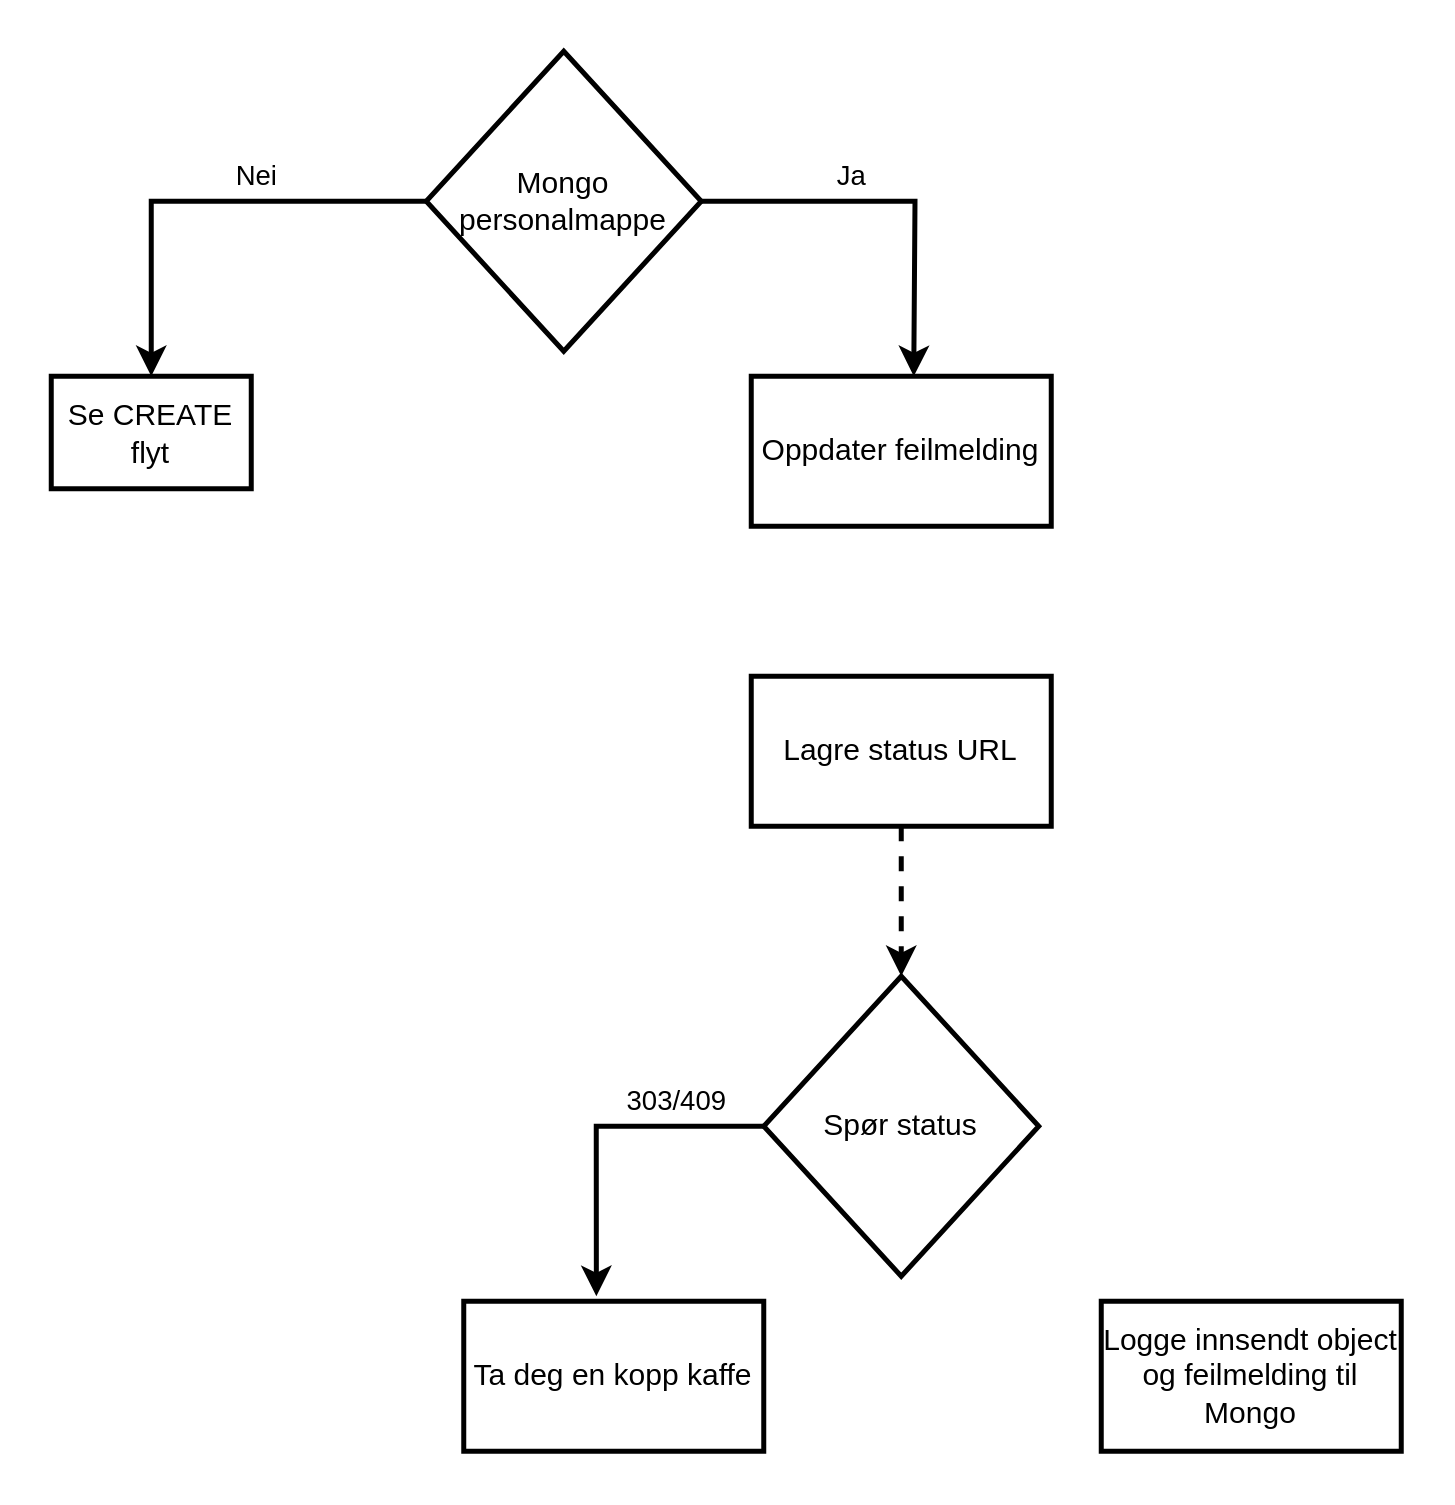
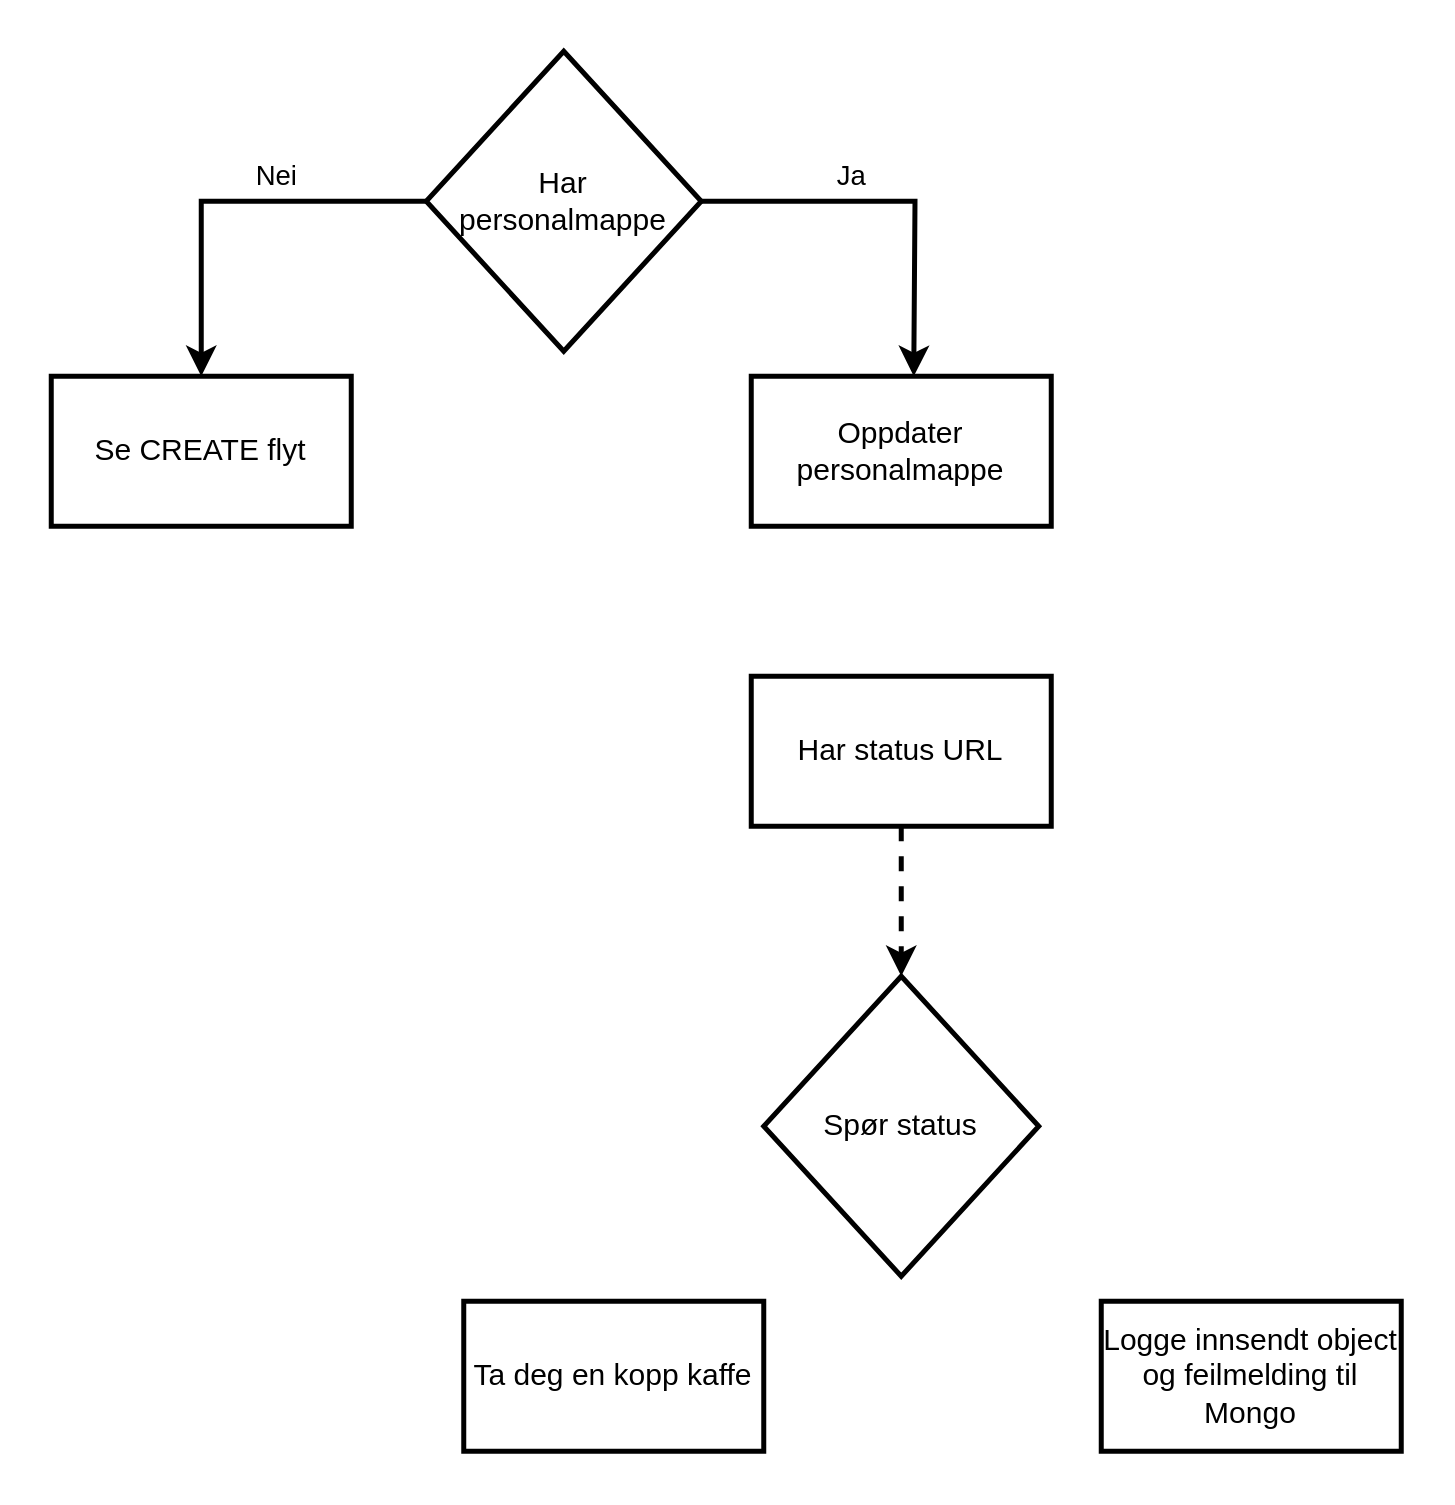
- <mxCell id="4" value="Mongo &lt;br&gt;personalmappe" style="rhombus;whiteSpace=wrap;html=1;strokeWidth=2;labelBackgroundColor=none;fillColor=none;" parent="1" vertex="1"><mxGeometry x="170" y="20" width="110" height="120" as="geometry" /></mxCell>
+ <mxCell id="4" value="Har &lt;br&gt;personalmappe" style="rhombus;whiteSpace=wrap;html=1;strokeWidth=2;labelBackgroundColor=none;fillColor=none;" parent="1" vertex="1"><mxGeometry x="170" y="20" width="110" height="120" as="geometry" /></mxCell>
- <mxCell id="5" value="Se CREATE flyt" style="rounded=0;whiteSpace=wrap;html=1;strokeWidth=2;labelBackgroundColor=none;fillColor=none;" parent="1" vertex="1"><mxGeometry x="20" y="150" width="80" height="45" as="geometry" /></mxCell>
+ <mxCell id="5" value="Se CREATE flyt" style="rounded=0;whiteSpace=wrap;html=1;strokeWidth=2;labelBackgroundColor=none;fillColor=none;" parent="1" vertex="1"><mxGeometry x="20" y="150" width="120" height="60" as="geometry" /></mxCell>
- <mxCell id="6" value="Oppdater feilmelding" style="rounded=0;whiteSpace=wrap;html=1;strokeWidth=2;labelBackgroundColor=none;fillColor=none;" parent="1" vertex="1"><mxGeometry x="300" y="150" width="120" height="60" as="geometry" /></mxCell>
+ <mxCell id="6" value="Oppdater personalmappe" style="rounded=0;whiteSpace=wrap;html=1;strokeWidth=2;labelBackgroundColor=none;fillColor=none;" parent="1" vertex="1"><mxGeometry x="300" y="150" width="120" height="60" as="geometry" /></mxCell>
- <mxCell id="8" value="Lagre status URL" style="rounded=0;whiteSpace=wrap;html=1;strokeWidth=2;labelBackgroundColor=none;fillColor=none;" parent="1" vertex="1"><mxGeometry x="300" y="270" width="120" height="60" as="geometry" /></mxCell>
+ <mxCell id="8" value="Har status URL" style="rounded=0;whiteSpace=wrap;html=1;strokeWidth=2;labelBackgroundColor=none;fillColor=none;" parent="1" vertex="1"><mxGeometry x="300" y="270" width="120" height="60" as="geometry" /></mxCell>
- <mxCell id="9" value="303/409" style="edgeStyle=orthogonalEdgeStyle;rounded=0;orthogonalLoop=1;jettySize=auto;html=1;exitX=0;exitY=0.5;exitDx=0;exitDy=0;entryX=0.442;entryY=-0.033;entryDx=0;entryDy=0;entryPerimeter=0;strokeWidth=2;labelBackgroundColor=none;" parent="1" source="10" target="12" edge="1"><mxGeometry x="-0.482" y="-10" relative="1" as="geometry"><mxPoint as="offset" /></mxGeometry></mxCell>
